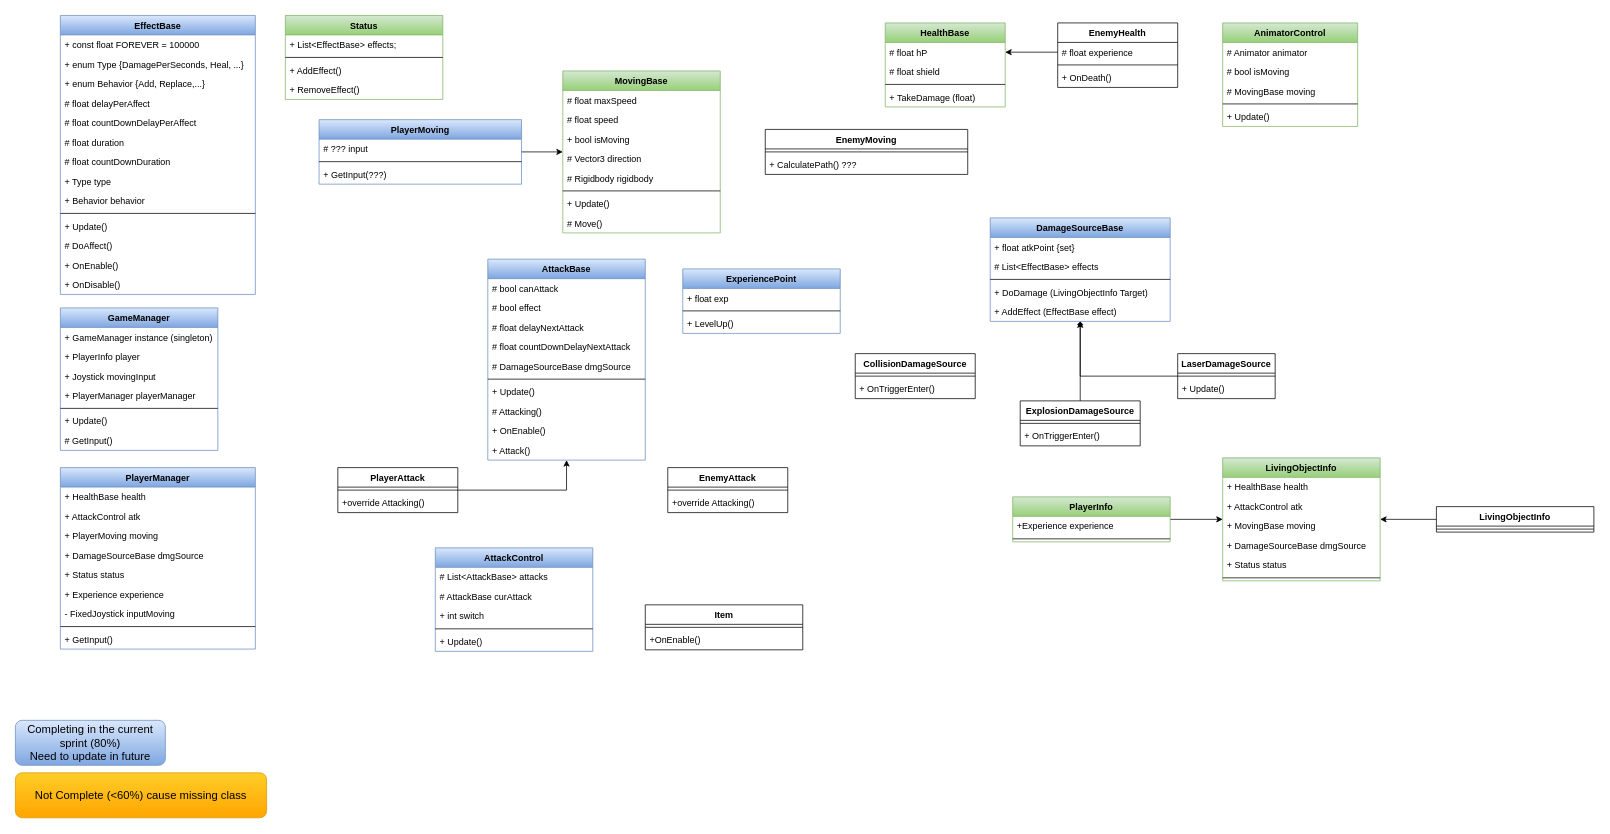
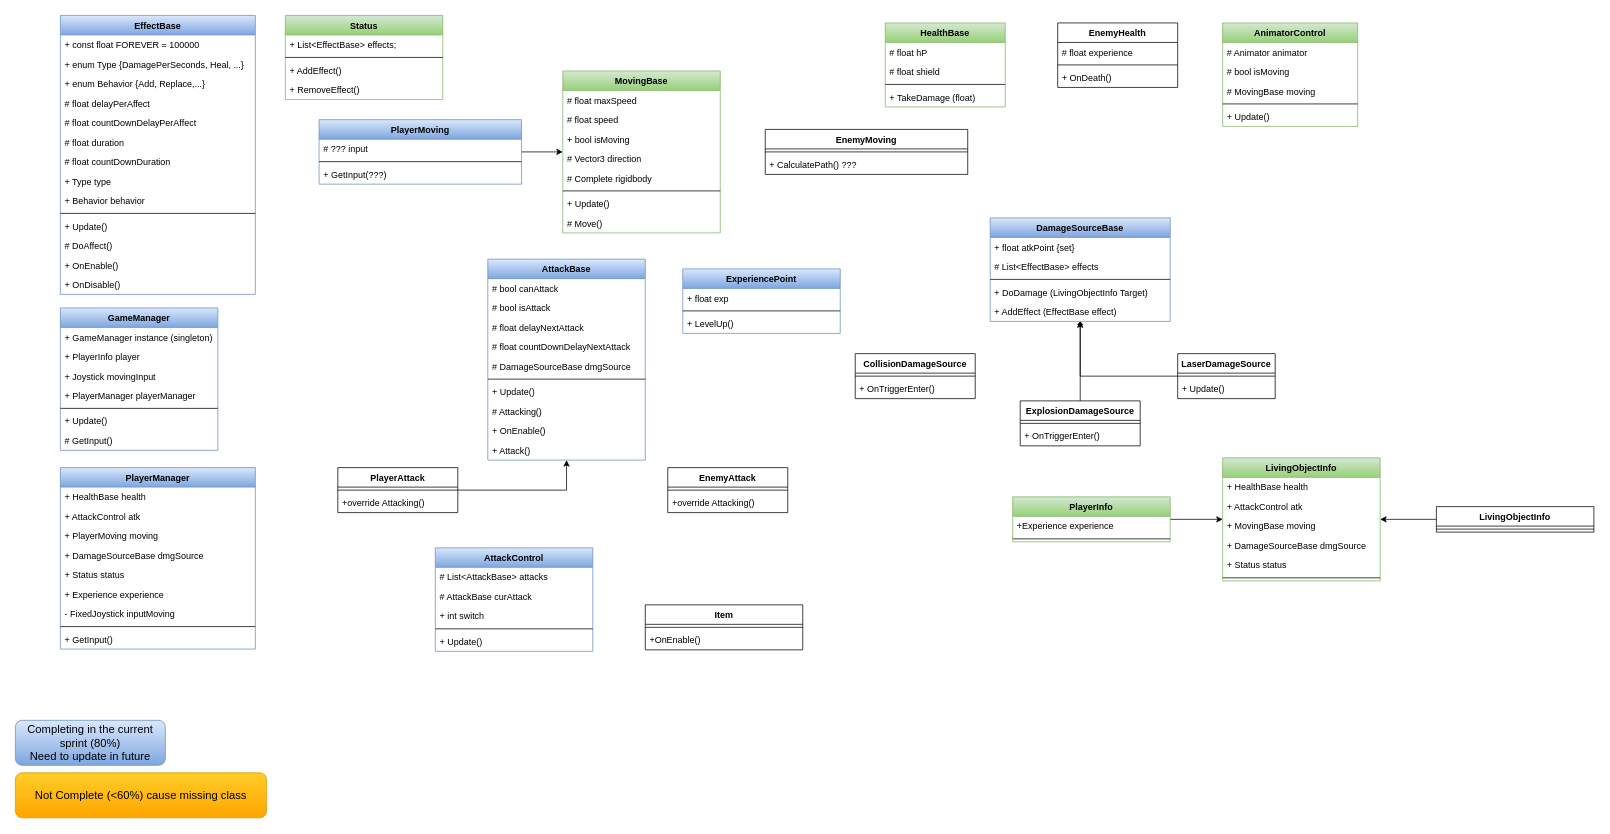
- <mxCell id="25" style="edgeStyle=orthogonalEdgeStyle;rounded=0;orthogonalLoop=1;jettySize=auto;html=1;exitX=0;exitY=0.5;exitDx=0;exitDy=0;" parent="1" source="22" target="17" edge="1"><mxGeometry relative="1" as="geometry" /></mxCell>
- <mxCell id="62" value="# Rigidbody rigidbody" style="text;strokeColor=none;fillColor=none;align=left;verticalAlign=top;spacingLeft=4;spacingRight=4;overflow=hidden;rotatable=0;points=[[0,0.5],[1,0.5]];portConstraint=eastwest;" parent="57" vertex="1"><mxGeometry y="130" width="210" height="26" as="geometry" /></mxCell>
+ <mxCell id="62" value="# Complete rigidbody" style="text;strokeColor=none;fillColor=none;align=left;verticalAlign=top;spacingLeft=4;spacingRight=4;overflow=hidden;rotatable=0;points=[[0,0.5],[1,0.5]];portConstraint=eastwest;" parent="57" vertex="1"><mxGeometry y="130" width="210" height="26" as="geometry" /></mxCell>
- <mxCell id="7" value="# bool effect" style="text;strokeColor=none;fillColor=none;align=left;verticalAlign=top;spacingLeft=4;spacingRight=4;overflow=hidden;rotatable=0;points=[[0,0.5],[1,0.5]];portConstraint=eastwest;" parent="5" vertex="1"><mxGeometry y="52" width="210" height="26" as="geometry" /></mxCell>
+ <mxCell id="7" value="# bool isAttack" style="text;strokeColor=none;fillColor=none;align=left;verticalAlign=top;spacingLeft=4;spacingRight=4;overflow=hidden;rotatable=0;points=[[0,0.5],[1,0.5]];portConstraint=eastwest;" parent="5" vertex="1"><mxGeometry y="52" width="210" height="26" as="geometry" /></mxCell>
